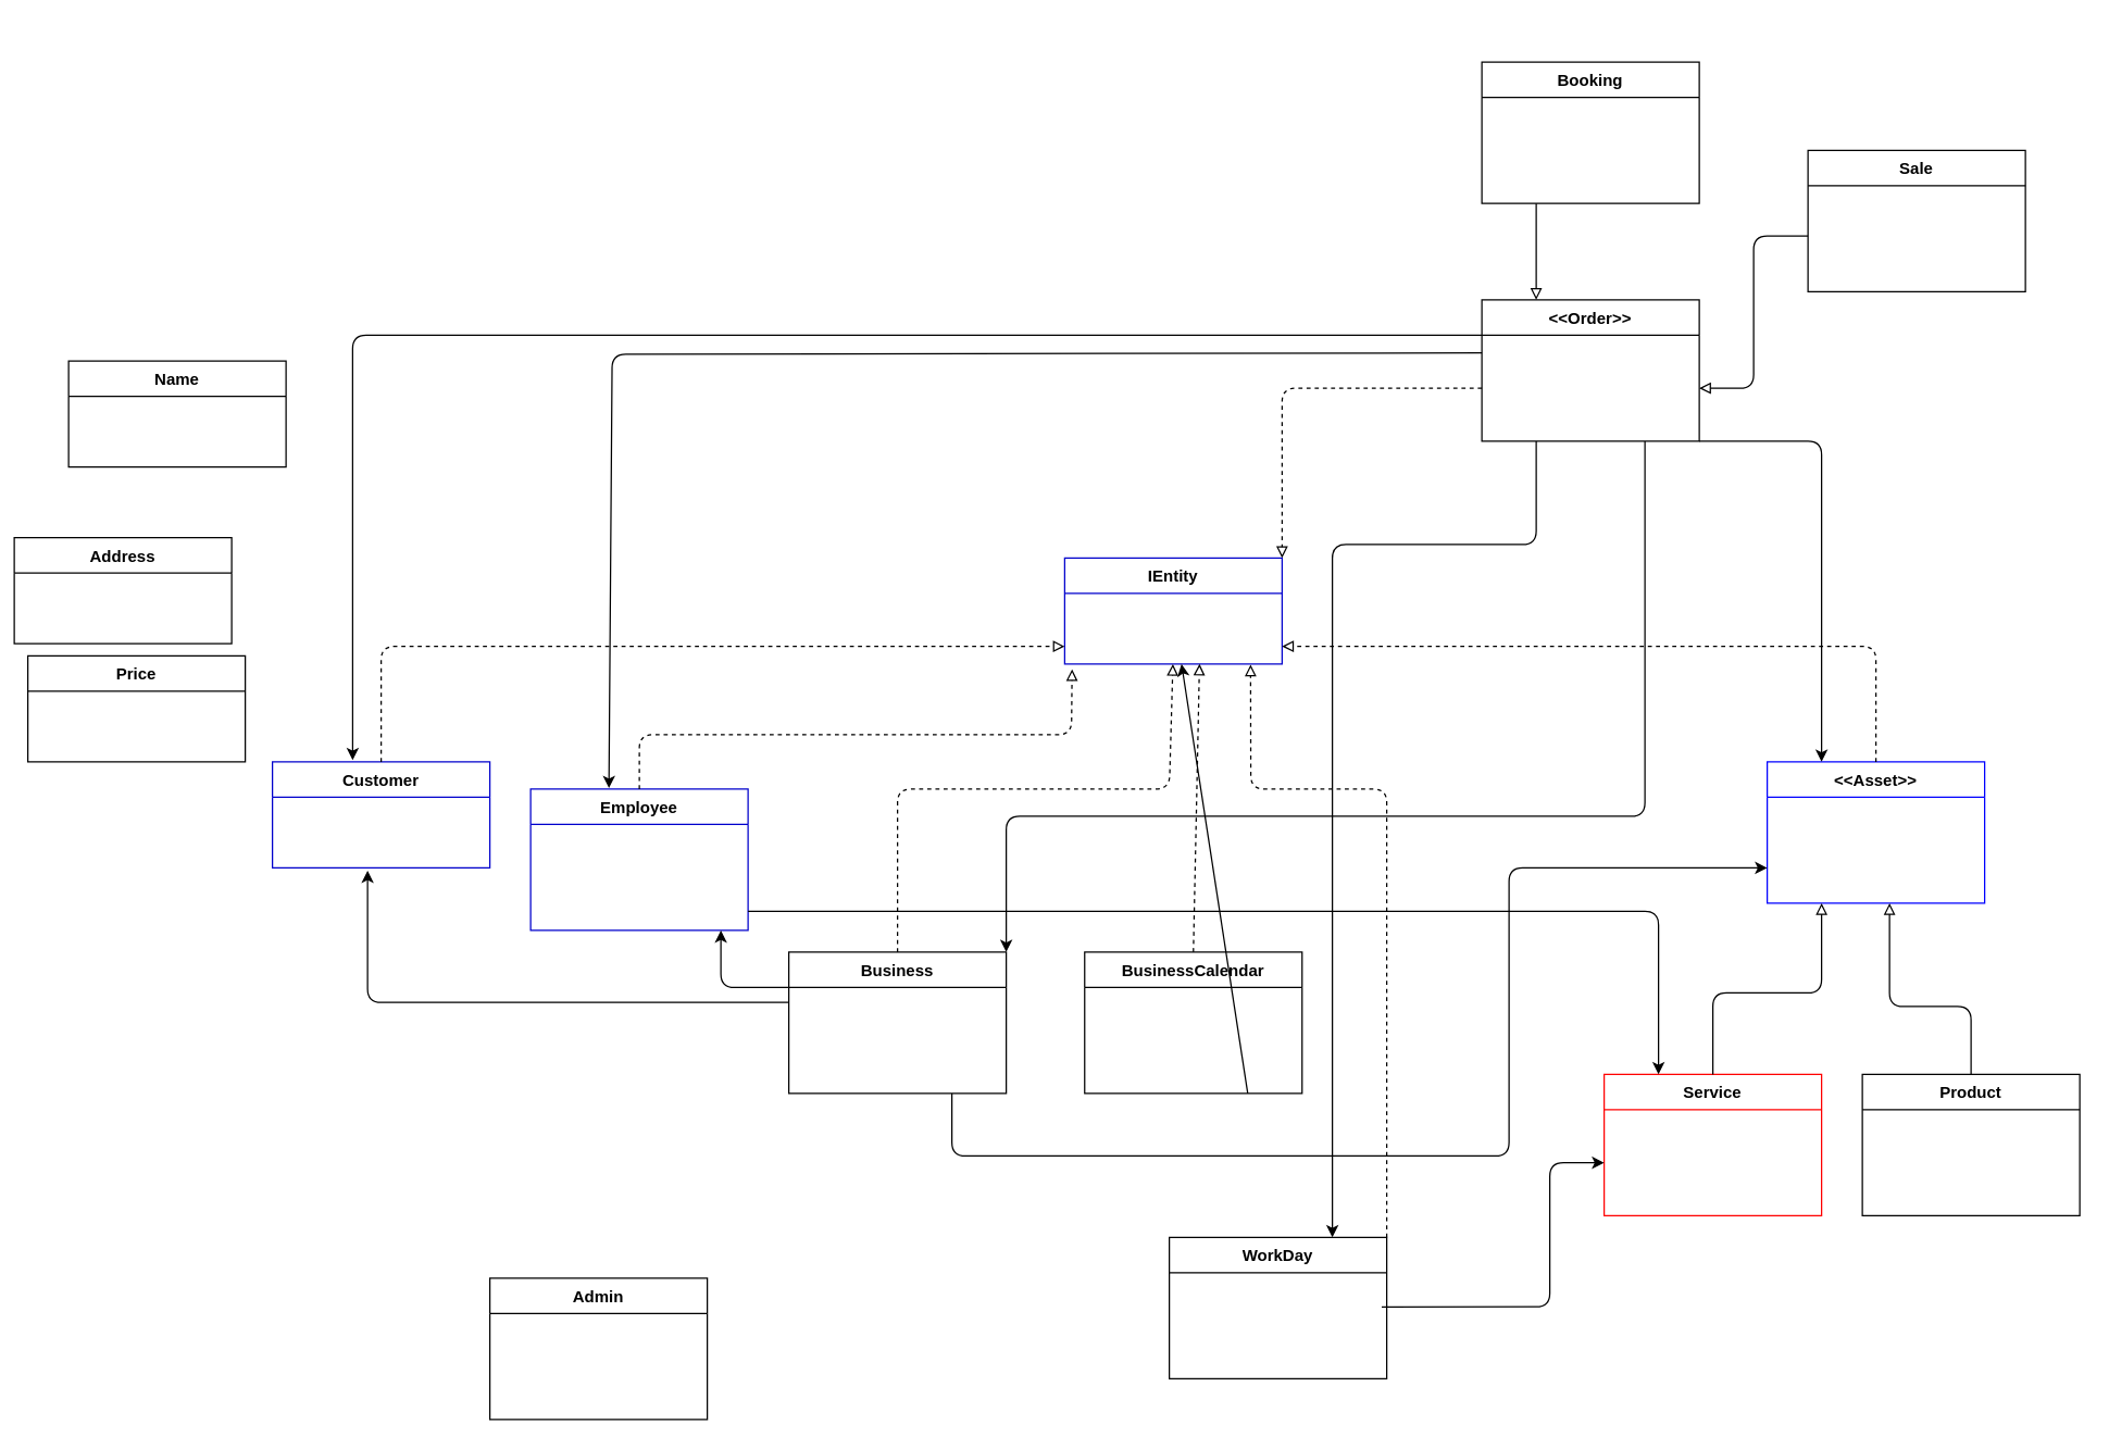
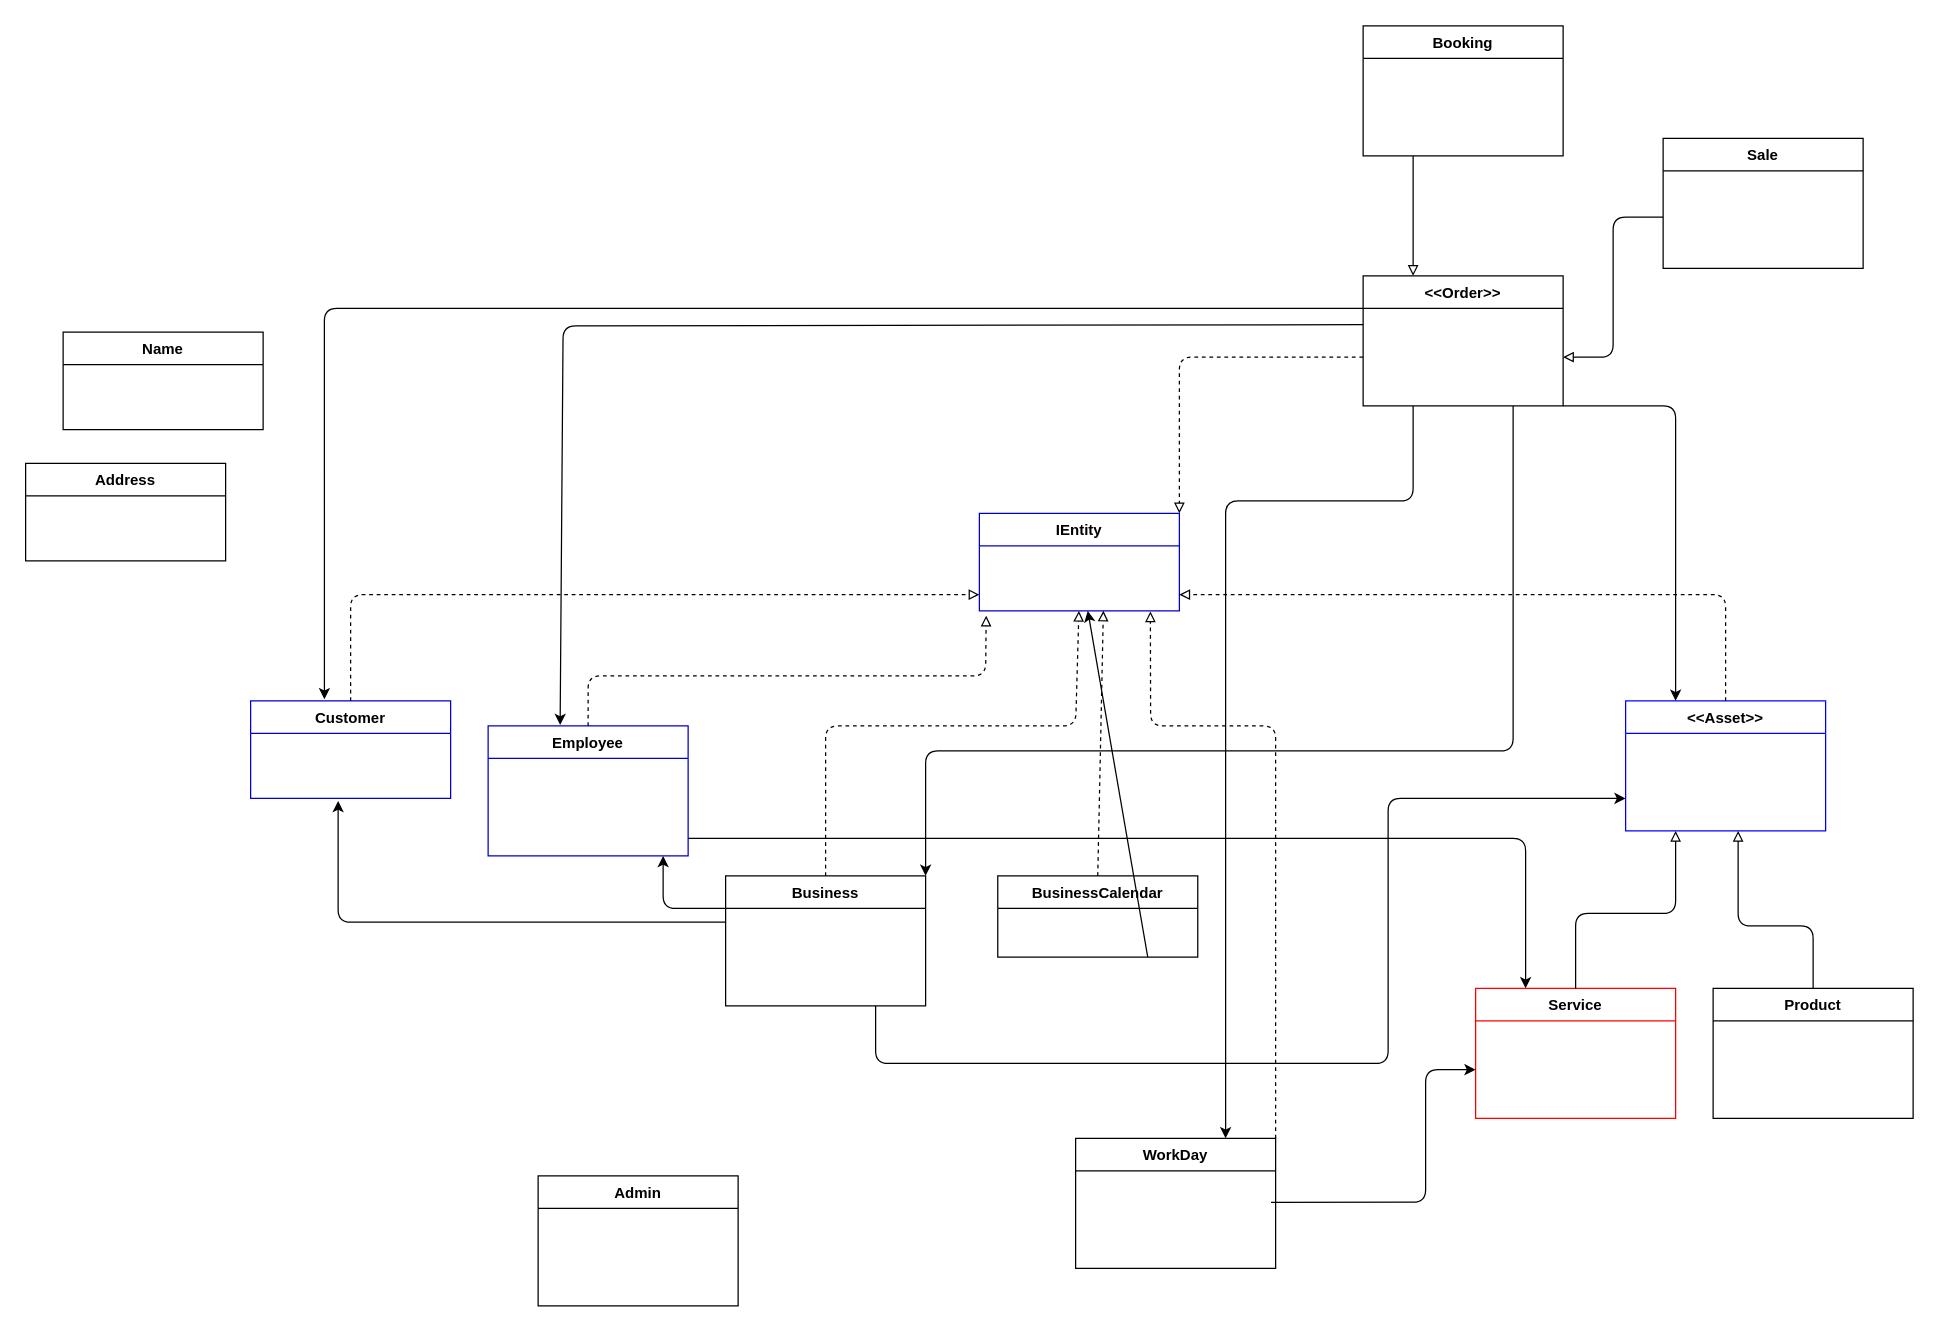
- <mxCell id="21" value="Booking" style="swimlane;fontStyle=1;childLayout=stackLayout;horizontal=1;startSize=26;horizontalStack=0;resizeParent=1;resizeLast=0;collapsible=1;marginBottom=0;rounded=0;shadow=0;strokeWidth=1;" parent="1" vertex="1"><mxGeometry x="1090" y="45" width="160" height="104" as="geometry"><mxRectangle x="260" y="270" width="160" height="26" as="alternateBounds" /></mxGeometry></mxCell>
+ <mxCell id="21" value="Booking" style="swimlane;fontStyle=1;childLayout=stackLayout;horizontal=1;startSize=26;horizontalStack=0;resizeParent=1;resizeLast=0;collapsible=1;marginBottom=0;rounded=0;shadow=0;strokeWidth=1;" parent="1" vertex="1"><mxGeometry x="1090" y="20" width="160" height="104" as="geometry"><mxRectangle x="260" y="270" width="160" height="26" as="alternateBounds" /></mxGeometry></mxCell>
- <mxCell id="32" value="Address" style="swimlane;fontStyle=1;childLayout=stackLayout;horizontal=1;startSize=26;horizontalStack=0;resizeParent=1;resizeLast=0;collapsible=1;marginBottom=0;rounded=0;shadow=0;strokeWidth=1;" parent="1" vertex="1"><mxGeometry x="10" y="395" width="160" height="78" as="geometry"><mxRectangle x="20" y="80" width="160" height="26" as="alternateBounds" /></mxGeometry></mxCell>
+ <mxCell id="32" value="Address" style="swimlane;fontStyle=1;childLayout=stackLayout;horizontal=1;startSize=26;horizontalStack=0;resizeParent=1;resizeLast=0;collapsible=1;marginBottom=0;rounded=0;shadow=0;strokeWidth=1;" parent="1" vertex="1"><mxGeometry x="20" y="370" width="160" height="78" as="geometry"><mxRectangle x="20" y="80" width="160" height="26" as="alternateBounds" /></mxGeometry></mxCell>
- <mxCell id="37" value="Price" style="swimlane;fontStyle=1;childLayout=stackLayout;horizontal=1;startSize=26;horizontalStack=0;resizeParent=1;resizeLast=0;collapsible=1;marginBottom=0;rounded=0;shadow=0;strokeWidth=1;" parent="1" vertex="1"><mxGeometry x="20" y="482" width="160" height="78" as="geometry"><mxRectangle x="20" y="80" width="160" height="26" as="alternateBounds" /></mxGeometry></mxCell>
- <mxCell id="14" value="BusinessCalendar" style="swimlane;fontStyle=1;childLayout=stackLayout;horizontal=1;startSize=26;horizontalStack=0;resizeParent=1;resizeLast=0;collapsible=1;marginBottom=0;rounded=0;shadow=0;strokeWidth=1;" parent="1" vertex="1"><mxGeometry x="797.71" y="700" width="160" height="104" as="geometry"><mxRectangle x="260" y="270" width="160" height="26" as="alternateBounds" /></mxGeometry></mxCell>
+ <mxCell id="14" value="BusinessCalendar" style="swimlane;fontStyle=1;childLayout=stackLayout;horizontal=1;startSize=26;horizontalStack=0;resizeParent=1;resizeLast=0;collapsible=1;marginBottom=0;rounded=0;shadow=0;strokeWidth=1;" parent="1" vertex="1"><mxGeometry x="797.71" y="700" width="160" height="65" as="geometry"><mxRectangle x="260" y="270" width="160" height="26" as="alternateBounds" /></mxGeometry></mxCell>
- <mxCell id="17" value="Admin" style="swimlane;fontStyle=1;childLayout=stackLayout;horizontal=1;startSize=26;horizontalStack=0;resizeParent=1;resizeLast=0;collapsible=1;marginBottom=0;rounded=0;shadow=0;strokeWidth=1;" parent="1" vertex="1"><mxGeometry x="360" y="940" width="160" height="104" as="geometry"><mxRectangle x="260" y="270" width="160" height="26" as="alternateBounds" /></mxGeometry></mxCell>
+ <mxCell id="17" value="Admin" style="swimlane;fontStyle=1;childLayout=stackLayout;horizontal=1;startSize=26;horizontalStack=0;resizeParent=1;resizeLast=0;collapsible=1;marginBottom=0;rounded=0;shadow=0;strokeWidth=1;" parent="1" vertex="1"><mxGeometry x="430" y="940" width="160" height="104" as="geometry"><mxRectangle x="260" y="270" width="160" height="26" as="alternateBounds" /></mxGeometry></mxCell>
